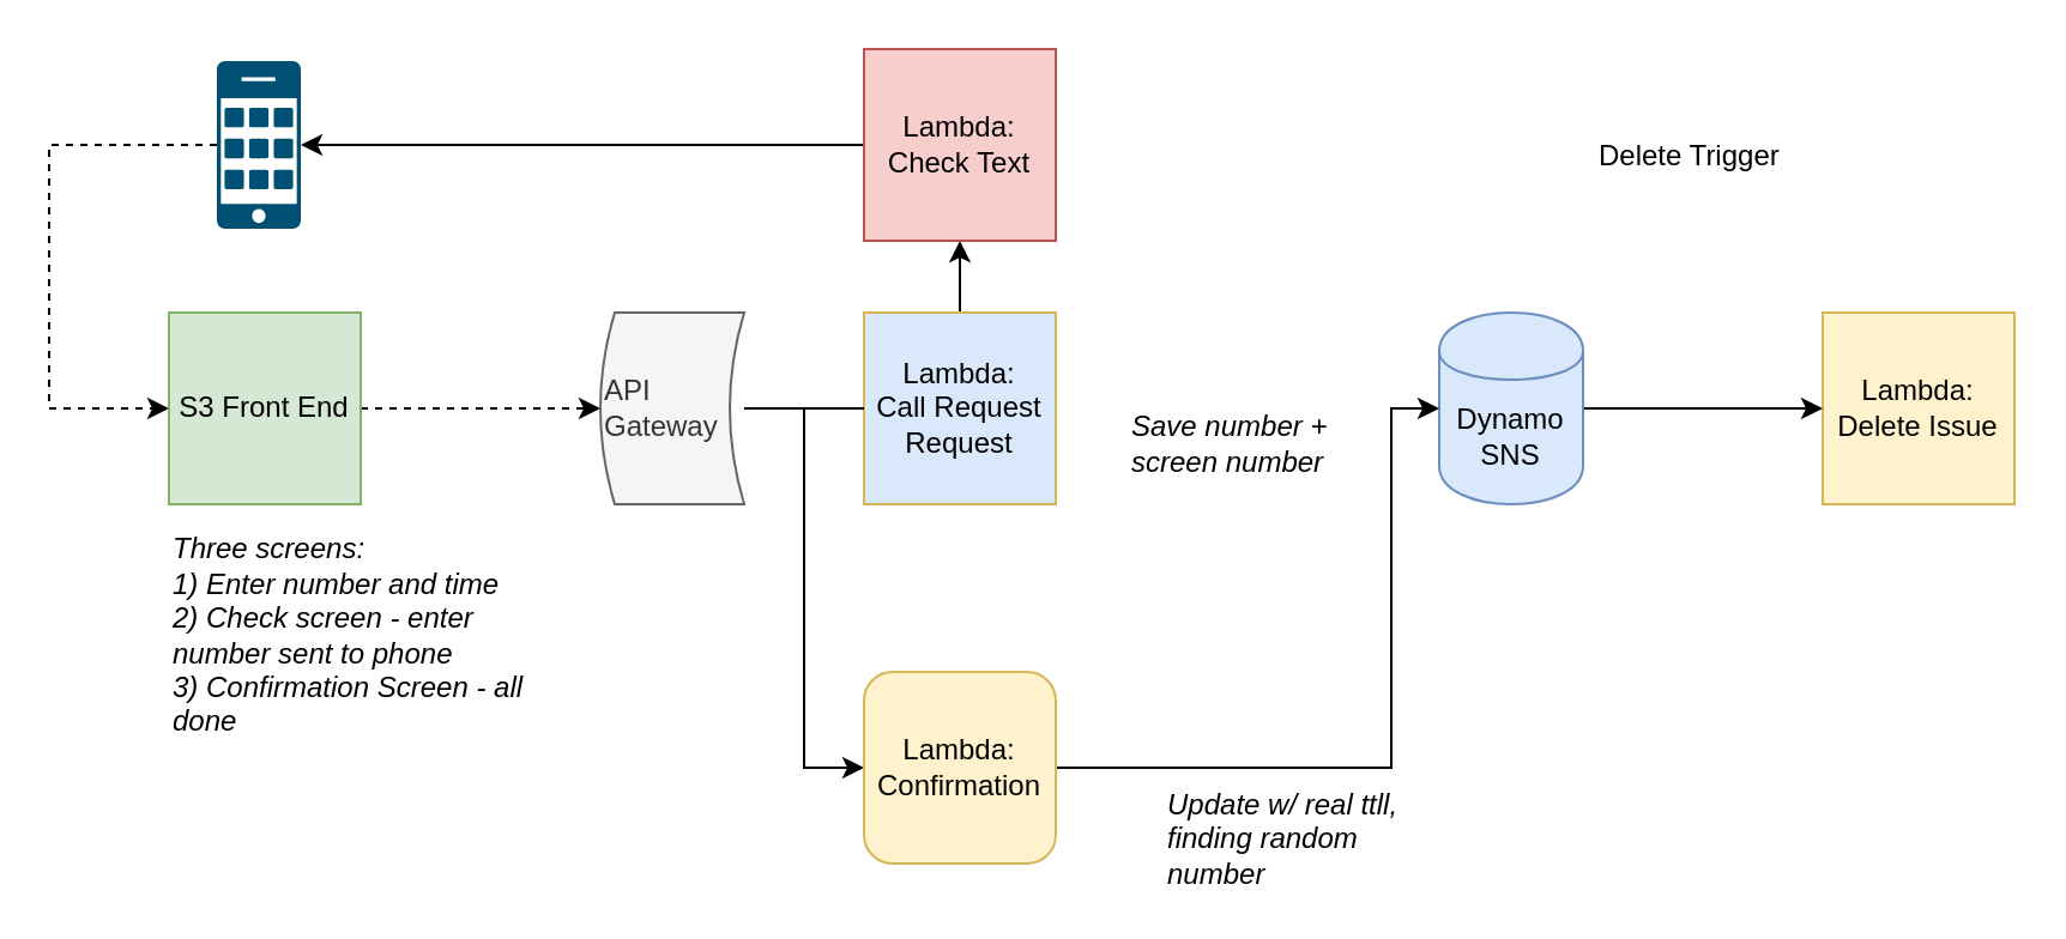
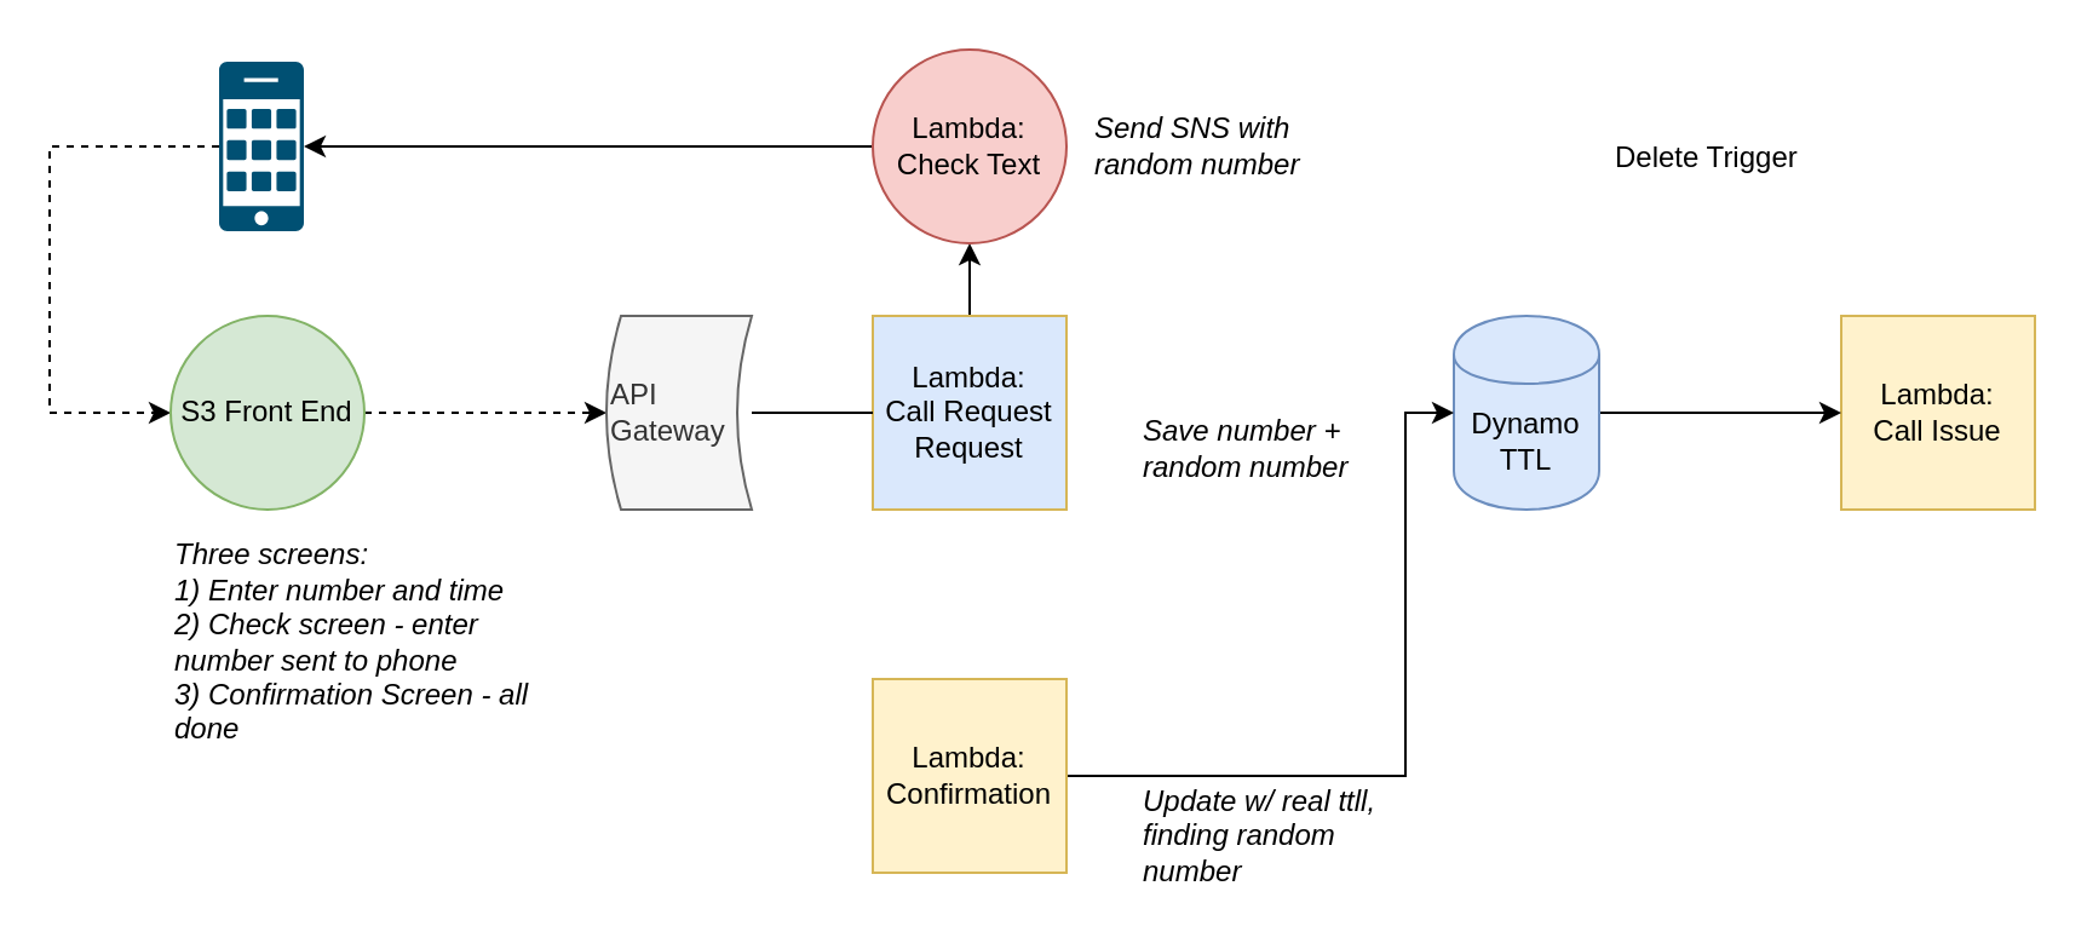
- <mxCell id="10" value="Lambda:&lt;br&gt;Check Text" style="whiteSpace=wrap;html=1;aspect=fixed;fillColor=#f8cecc;strokeColor=#b85450;" vertex="1" parent="1"><mxGeometry x="360" y="20" width="80" height="80" as="geometry" /></mxCell>
+ <mxCell id="10" value="Lambda:&lt;br&gt;Check Text" style="ellipse;whiteSpace=wrap;html=1;aspect=fixed;fillColor=#f8cecc;strokeColor=#b85450;" vertex="1" parent="1"><mxGeometry x="360" y="20" width="80" height="80" as="geometry" /></mxCell>
+ <mxCell id="11" value="Send SNS with random number" style="text;html=1;strokeColor=none;fillColor=none;align=left;verticalAlign=middle;whiteSpace=wrap;rounded=0;fontStyle=2" vertex="1" parent="1"><mxGeometry x="450" y="40" width="100" height="40" as="geometry" /></mxCell>
- <mxCell id="15" value="S3 Front End" style="whiteSpace=wrap;html=1;aspect=fixed;fillColor=#d5e8d4;strokeColor=#82b366;" vertex="1" parent="1"><mxGeometry x="70" y="130" width="80" height="80" as="geometry" /></mxCell>
+ <mxCell id="15" value="S3 Front End" style="ellipse;whiteSpace=wrap;html=1;aspect=fixed;fillColor=#d5e8d4;strokeColor=#82b366;" vertex="1" parent="1"><mxGeometry x="70" y="130" width="80" height="80" as="geometry" /></mxCell>
- <mxCell id="2" value="Lambda:&lt;br&gt;Delete Issue" style="whiteSpace=wrap;html=1;aspect=fixed;fillColor=#fff2cc;strokeColor=#d6b656;" vertex="1" parent="1"><mxGeometry x="760" y="130" width="80" height="80" as="geometry" /></mxCell>
+ <mxCell id="2" value="Lambda:&lt;br&gt;Call Issue" style="whiteSpace=wrap;html=1;aspect=fixed;fillColor=#fff2cc;strokeColor=#d6b656;" vertex="1" parent="1"><mxGeometry x="760" y="130" width="80" height="80" as="geometry" /></mxCell>
- <mxCell id="4" value="Dynamo SNS" style="shape=cylinder;whiteSpace=wrap;html=1;boundedLbl=1;backgroundOutline=1;fillColor=#dae8fc;strokeColor=#6c8ebf;" vertex="1" parent="1"><mxGeometry x="600" y="130" width="60" height="80" as="geometry" /></mxCell>
+ <mxCell id="4" value="Dynamo TTL" style="shape=cylinder;whiteSpace=wrap;html=1;boundedLbl=1;backgroundOutline=1;fillColor=#dae8fc;strokeColor=#6c8ebf;" vertex="1" parent="1"><mxGeometry x="600" y="130" width="60" height="80" as="geometry" /></mxCell>
- <mxCell id="8" value="Save number + screen number" style="text;html=1;strokeColor=none;fillColor=none;align=left;verticalAlign=middle;whiteSpace=wrap;rounded=0;fontStyle=2" vertex="1" parent="1"><mxGeometry x="470" y="170" width="110" height="30" as="geometry" /></mxCell>
+ <mxCell id="8" value="Save number + random number" style="text;html=1;strokeColor=none;fillColor=none;align=left;verticalAlign=middle;whiteSpace=wrap;rounded=0;fontStyle=2" vertex="1" parent="1"><mxGeometry x="470" y="170" width="110" height="30" as="geometry" /></mxCell>
- <mxCell id="18" style="edgeStyle=orthogonalEdgeStyle;rounded=0;orthogonalLoop=1;jettySize=auto;html=1;entryX=0;entryY=0.5;entryDx=0;entryDy=0;" edge="1" parent="1" source="19" target="21"><mxGeometry relative="1" as="geometry" /></mxCell>
- <mxCell id="21" value="Lambda:&lt;br&gt;Confirmation" style="whiteSpace=wrap;html=1;aspect=fixed;fillColor=#fff2cc;strokeColor=#d6b656;rounded=1;" vertex="1" parent="1"><mxGeometry x="360" y="280" width="80" height="80" as="geometry" /></mxCell>
+ <mxCell id="21" value="Lambda:&lt;br&gt;Confirmation" style="whiteSpace=wrap;html=1;aspect=fixed;fillColor=#fff2cc;strokeColor=#d6b656;" vertex="1" parent="1"><mxGeometry x="360" y="280" width="80" height="80" as="geometry" /></mxCell>
- <mxCell id="22" value="Update w/ real ttll, finding random number" style="text;html=1;strokeColor=none;fillColor=none;align=left;verticalAlign=middle;whiteSpace=wrap;rounded=0;fontStyle=2" vertex="1" parent="1"><mxGeometry x="485" y="325" width="110" height="50" as="geometry" /></mxCell>
+ <mxCell id="22" value="Update w/ real ttll, finding random number" style="text;html=1;strokeColor=none;fillColor=none;align=left;verticalAlign=middle;whiteSpace=wrap;rounded=0;fontStyle=2" vertex="1" parent="1"><mxGeometry x="470" y="320" width="110" height="50" as="geometry" /></mxCell>
